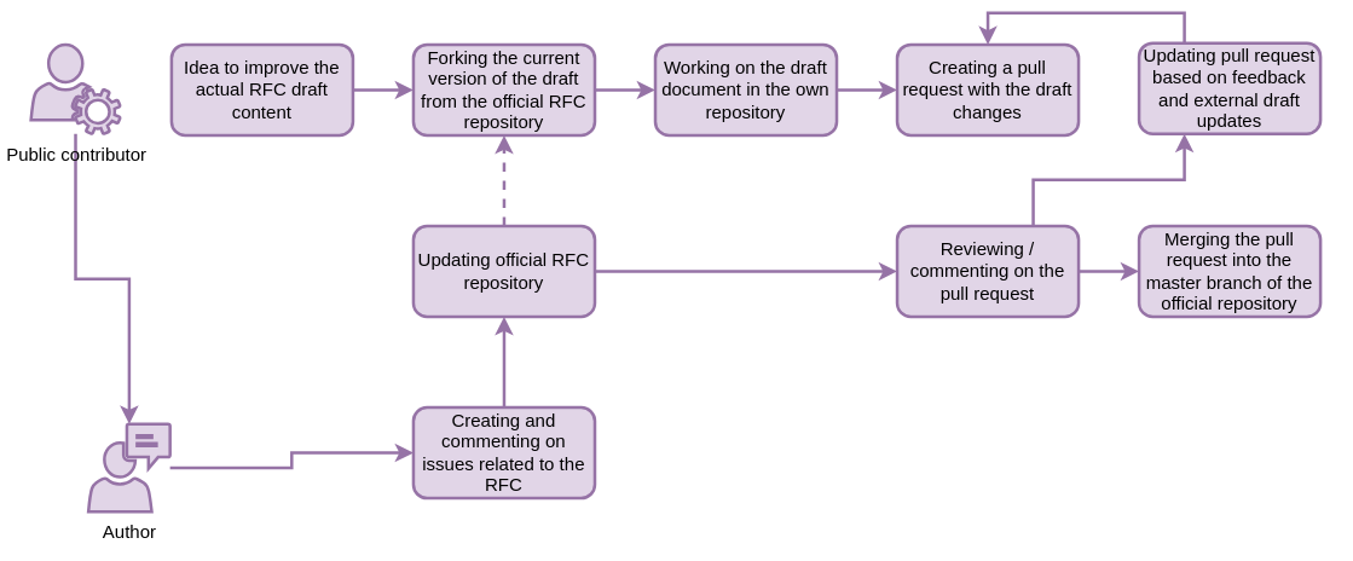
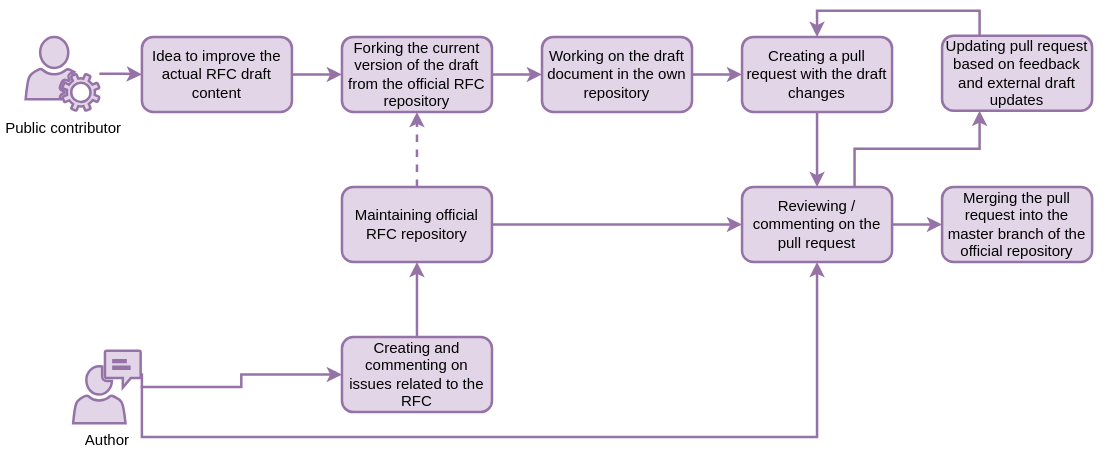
+ <mxCell id="13" style="edgeStyle=orthogonalEdgeStyle;rounded=0;orthogonalLoop=1;jettySize=auto;html=1;entryX=0.5;entryY=0;entryDx=0;entryDy=0;strokeWidth=2;fillColor=#e1d5e7;strokeColor=#9673a6;" parent="1" source="14" target="17" edge="1"><mxGeometry relative="1" as="geometry" /></mxCell>
- <mxCell id="10" value="Updating official RFC repository" style="rounded=1;whiteSpace=wrap;html=1;strokeWidth=2;fillColor=#e1d5e7;strokeColor=#9673a6;" parent="1" vertex="1"><mxGeometry x="273" y="141" width="120" height="60" as="geometry" /></mxCell>
+ <mxCell id="10" value="Maintaining official RFC repository" style="rounded=1;whiteSpace=wrap;html=1;strokeWidth=2;fillColor=#e1d5e7;strokeColor=#9673a6;" parent="1" vertex="1"><mxGeometry x="273" y="141" width="120" height="60" as="geometry" /></mxCell>
- <mxCell id="2" style="edgeStyle=orthogonalEdgeStyle;rounded=0;orthogonalLoop=1;jettySize=auto;html=1;strokeWidth=2;fillColor=#e1d5e7;strokeColor=#9673a6;" parent="1" source="3" target="23" edge="1"><mxGeometry relative="1" as="geometry" /></mxCell>
+ <mxCell id="2" style="edgeStyle=orthogonalEdgeStyle;rounded=0;orthogonalLoop=1;jettySize=auto;html=1;strokeWidth=2;fillColor=#e1d5e7;strokeColor=#9673a6;" parent="1" source="3" target="5" edge="1"><mxGeometry relative="1" as="geometry" /></mxCell>
+ <mxCell id="22" style="edgeStyle=orthogonalEdgeStyle;rounded=0;orthogonalLoop=1;jettySize=auto;html=1;entryX=0.5;entryY=1;entryDx=0;entryDy=0;strokeWidth=2;fillColor=#e1d5e7;strokeColor=#9673a6;" parent="1" source="23" target="17" edge="1"><mxGeometry relative="1" as="geometry"><Array as="points"><mxPoint x="113" y="291" /><mxPoint x="113" y="341" /><mxPoint x="653" y="341" /></Array></mxGeometry></mxCell>
